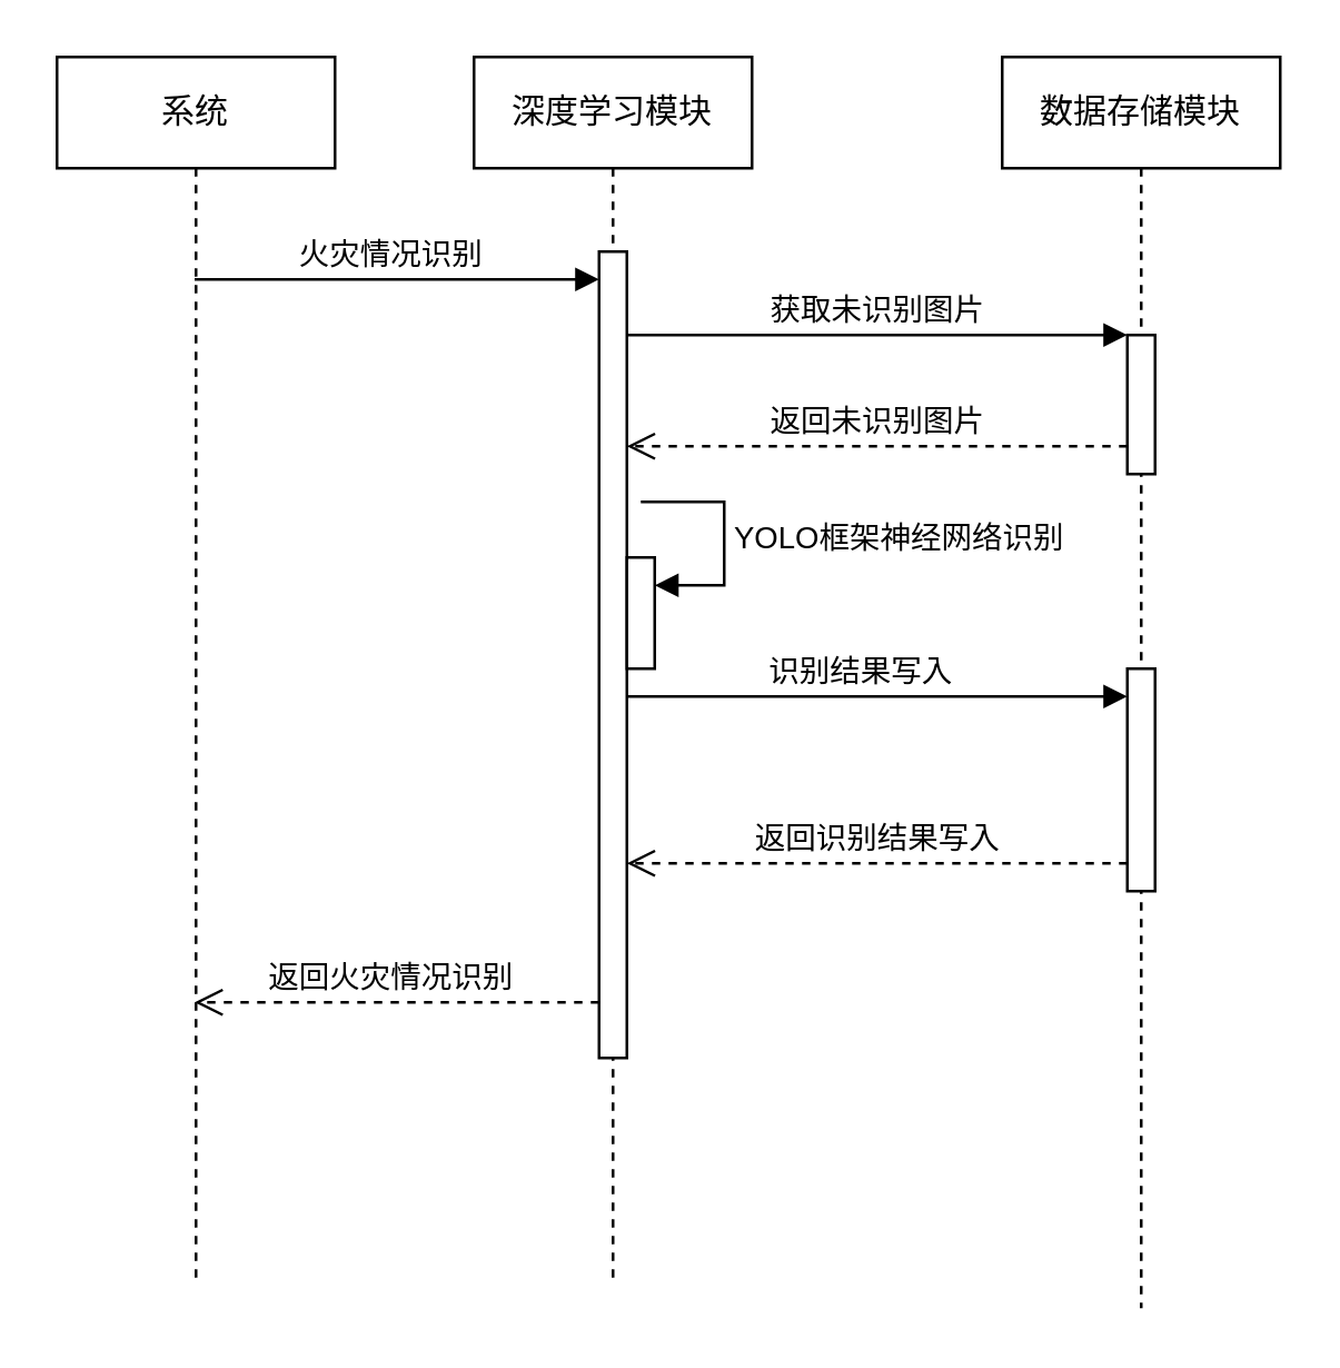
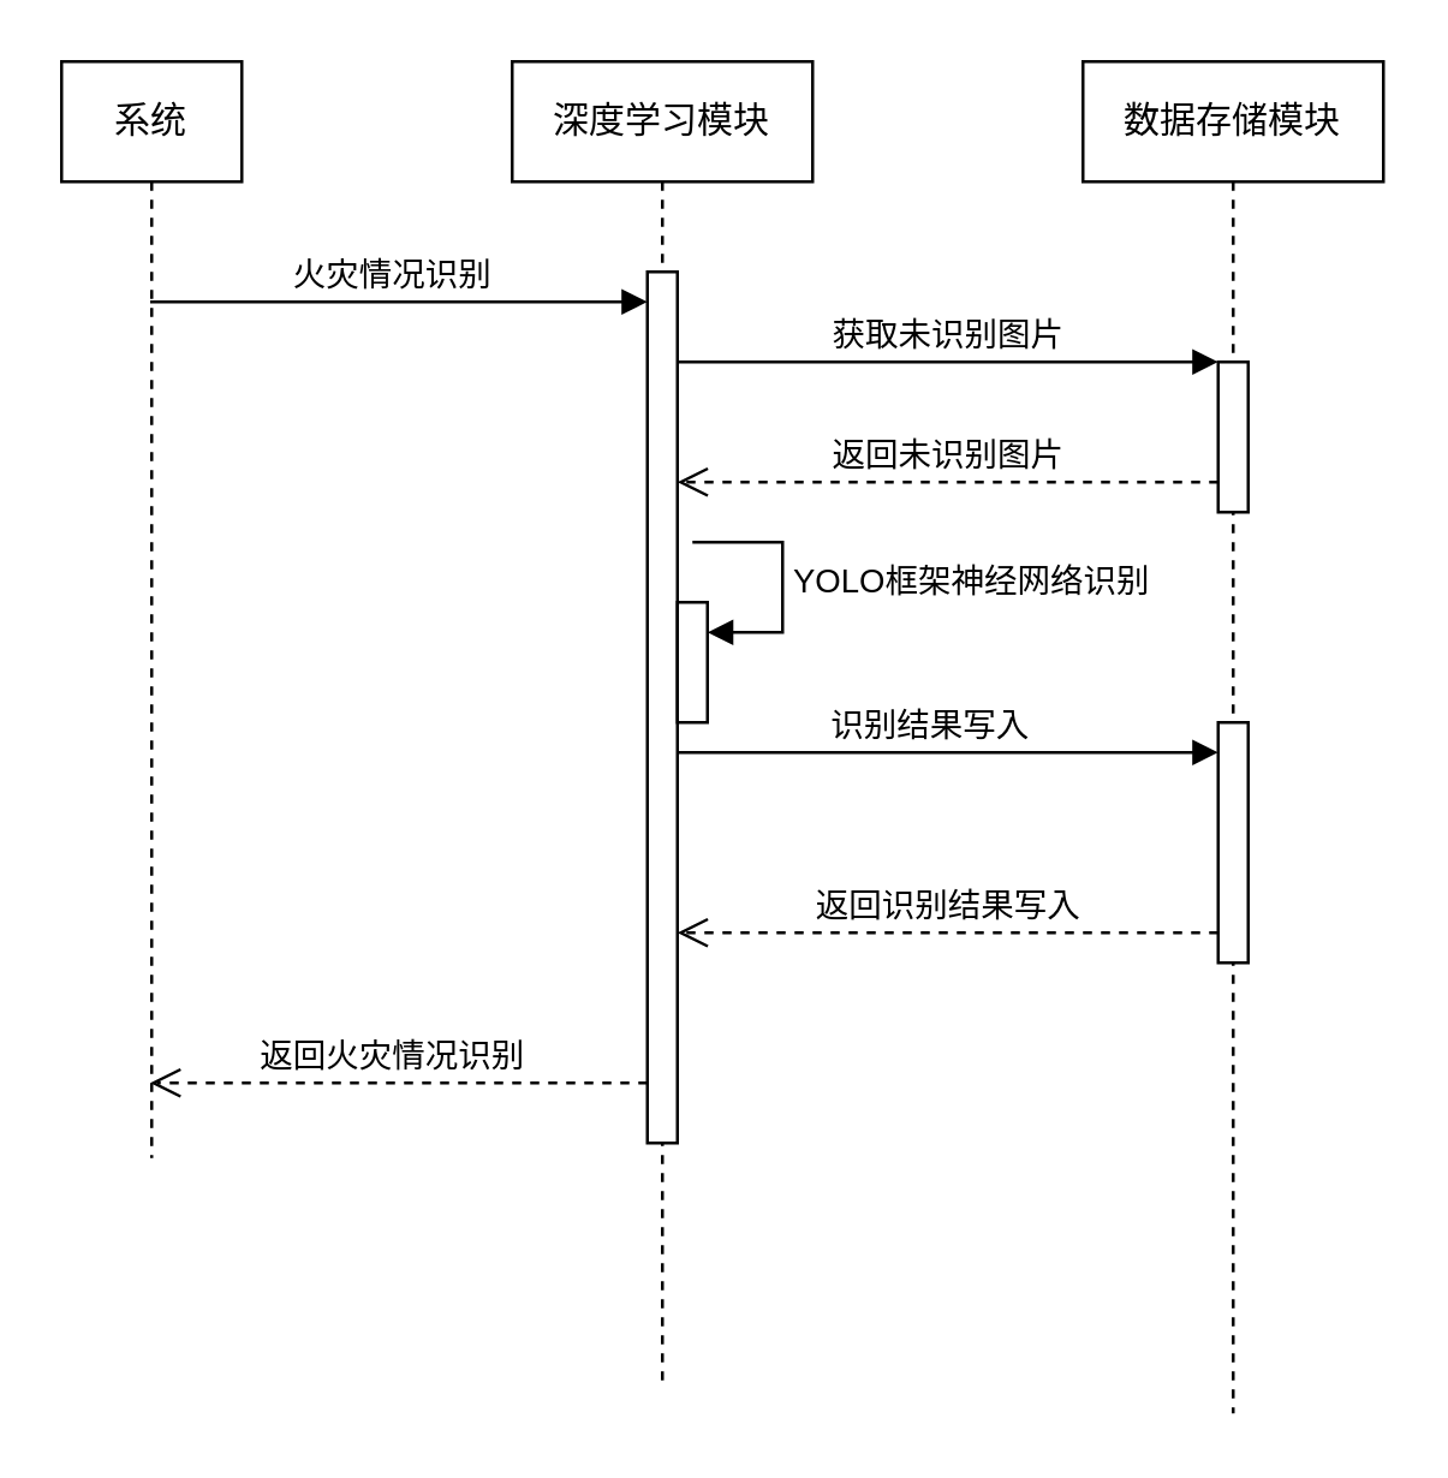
- <mxCell id="9" value="系统" style="shape=umlLifeline;perimeter=lifelinePerimeter;whiteSpace=wrap;html=1;container=1;dropTarget=0;collapsible=0;recursiveResize=0;outlineConnect=0;portConstraint=eastwest;newEdgeStyle={&quot;edgeStyle&quot;:&quot;elbowEdgeStyle&quot;,&quot;elbow&quot;:&quot;vertical&quot;,&quot;curved&quot;:0,&quot;rounded&quot;:0};" vertex="1" parent="1"><mxGeometry x="20" y="20" width="100" height="440" as="geometry" /></mxCell>
+ <mxCell id="9" value="系统" style="shape=umlLifeline;perimeter=lifelinePerimeter;whiteSpace=wrap;html=1;container=1;dropTarget=0;collapsible=0;recursiveResize=0;outlineConnect=0;portConstraint=eastwest;newEdgeStyle={&quot;edgeStyle&quot;:&quot;elbowEdgeStyle&quot;,&quot;elbow&quot;:&quot;vertical&quot;,&quot;curved&quot;:0,&quot;rounded&quot;:0};" vertex="1" parent="1"><mxGeometry x="20" y="20" width="60" height="365" as="geometry" /></mxCell>
